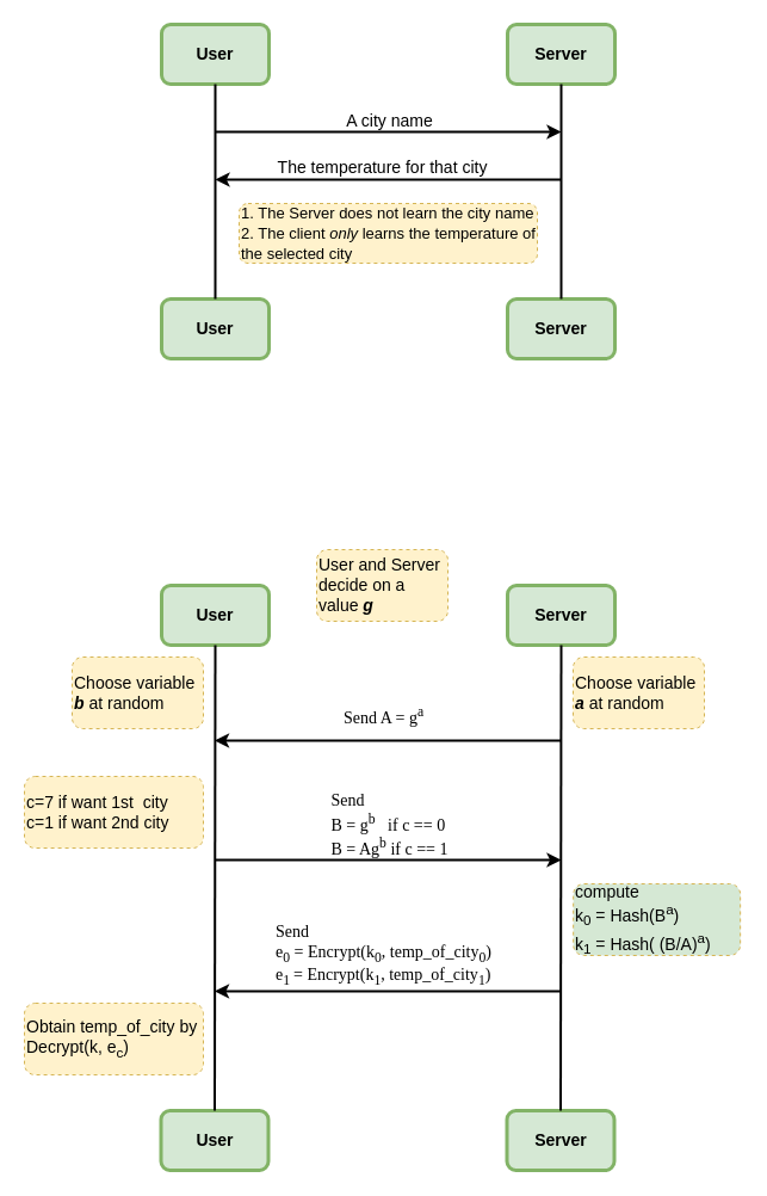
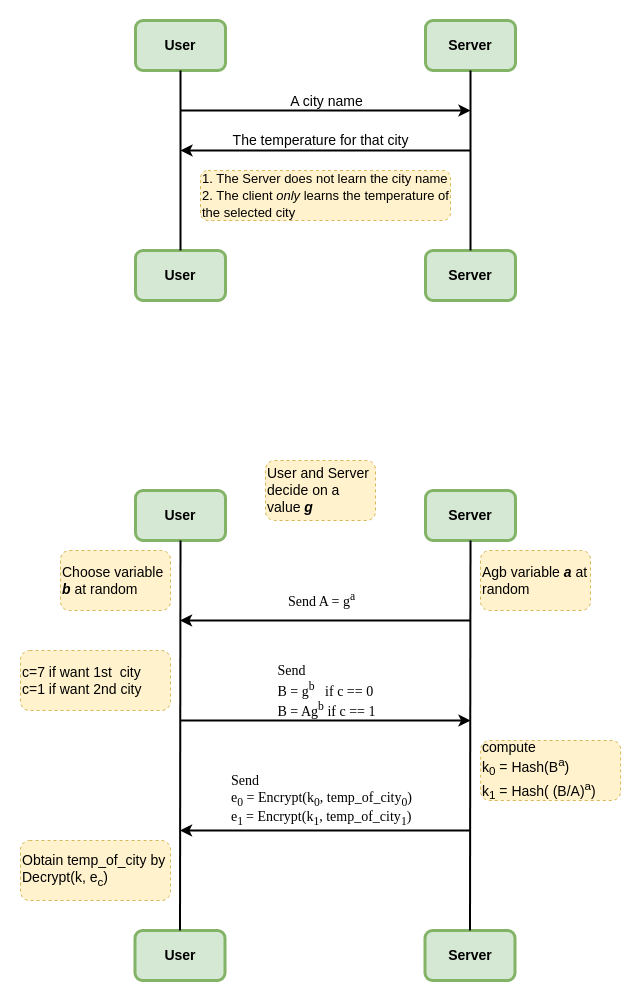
- <mxCell id="19" value="Choose variable &lt;b&gt;&lt;i&gt;a&lt;/i&gt;&lt;/b&gt; at random" style="rounded=1;whiteSpace=wrap;html=1;strokeWidth=1;fontSize=14;dashed=1;align=left;fillColor=#fff2cc;strokeColor=#d6b656;" vertex="1" parent="1"><mxGeometry x="480" y="550" width="110" height="60" as="geometry" /></mxCell>
+ <mxCell id="19" value="Agb variable &lt;b&gt;&lt;i&gt;a&lt;/i&gt;&lt;/b&gt; at random" style="rounded=1;whiteSpace=wrap;html=1;strokeWidth=1;fontSize=14;dashed=1;align=left;fillColor=#fff2cc;strokeColor=#d6b656;" vertex="1" parent="1"><mxGeometry x="480" y="550" width="110" height="60" as="geometry" /></mxCell>
- <mxCell id="25" value="compute&lt;br&gt;k&lt;sub&gt;0&lt;/sub&gt; = Hash(B&lt;sup&gt;a&lt;/sup&gt;)&lt;br&gt;k&lt;sub&gt;1&lt;/sub&gt; = Hash( (B/A)&lt;sup&gt;a&lt;/sup&gt;)&lt;br&gt;" style="rounded=1;whiteSpace=wrap;html=1;strokeWidth=1;fontSize=14;dashed=1;align=left;fillColor=#d5e8d4;strokeColor=#d6b656;" vertex="1" parent="1"><mxGeometry x="480.167" y="740" width="140" height="60" as="geometry" /></mxCell>
+ <mxCell id="25" value="compute&lt;br&gt;k&lt;sub&gt;0&lt;/sub&gt; = Hash(B&lt;sup&gt;a&lt;/sup&gt;)&lt;br&gt;k&lt;sub&gt;1&lt;/sub&gt; = Hash( (B/A)&lt;sup&gt;a&lt;/sup&gt;)&lt;br&gt;" style="rounded=1;whiteSpace=wrap;html=1;strokeWidth=1;fontSize=14;dashed=1;align=left;fillColor=#fff2cc;strokeColor=#d6b656;" vertex="1" parent="1"><mxGeometry x="480.167" y="740" width="140" height="60" as="geometry" /></mxCell>
